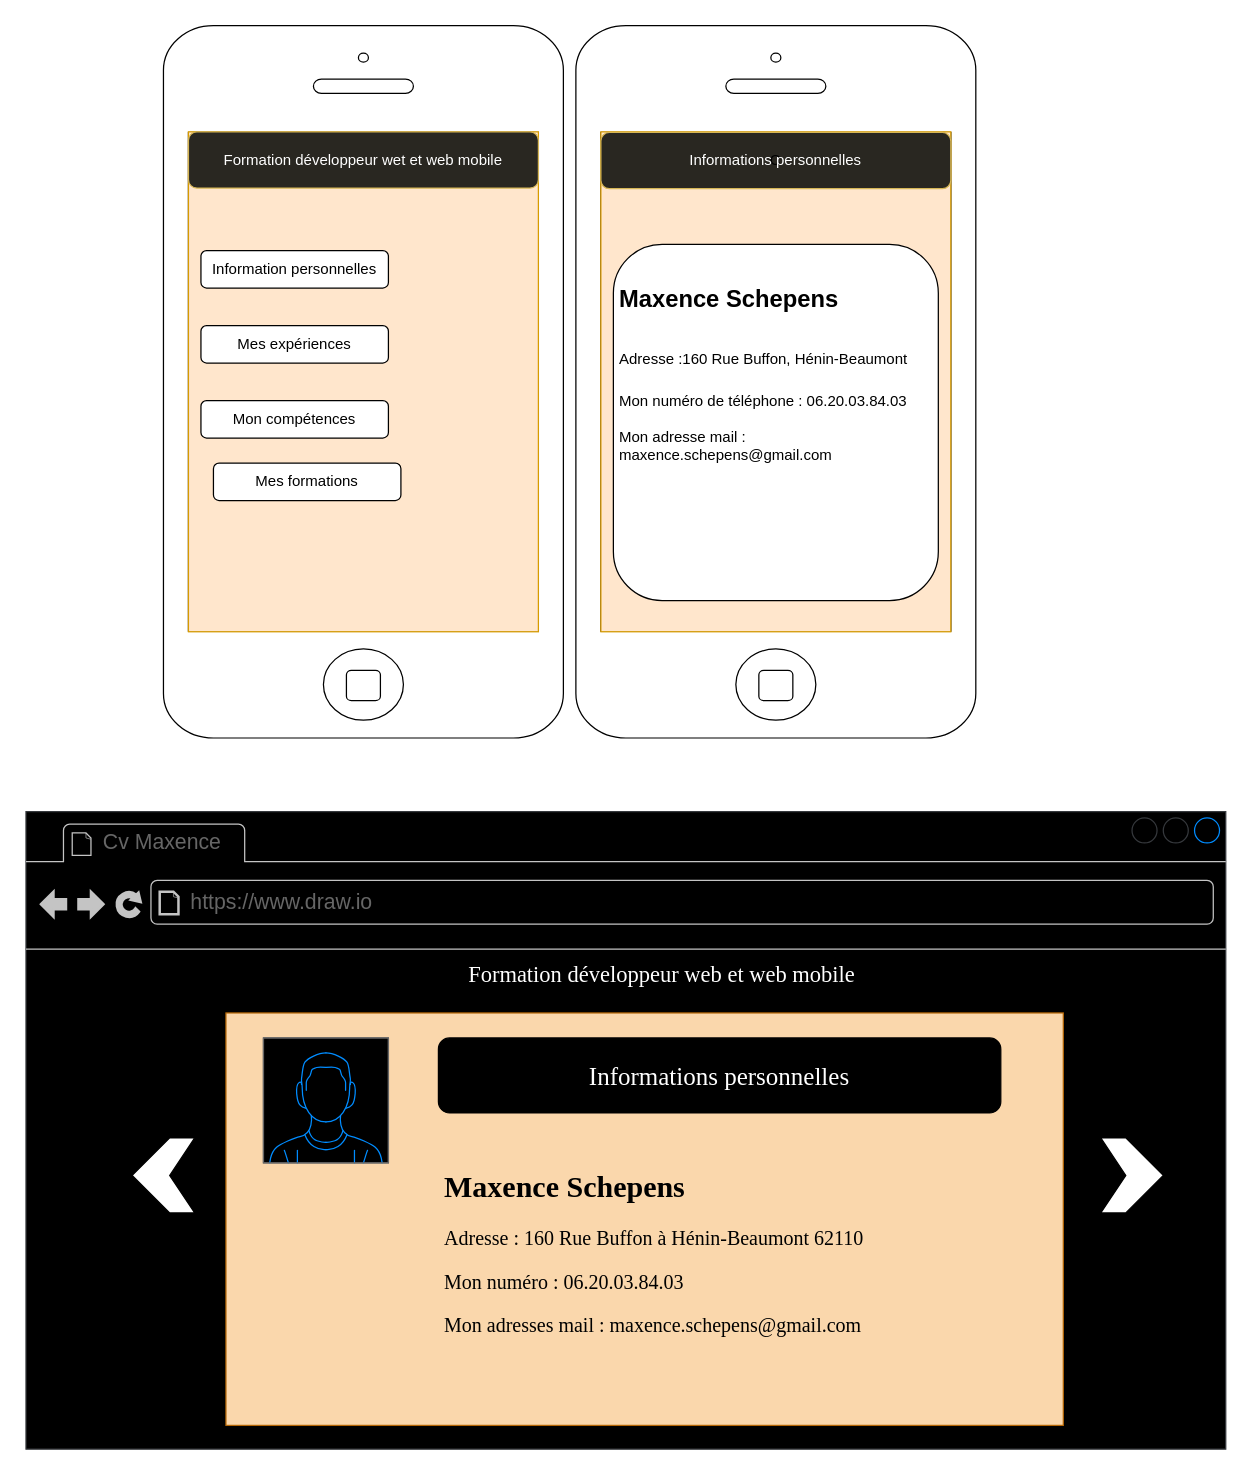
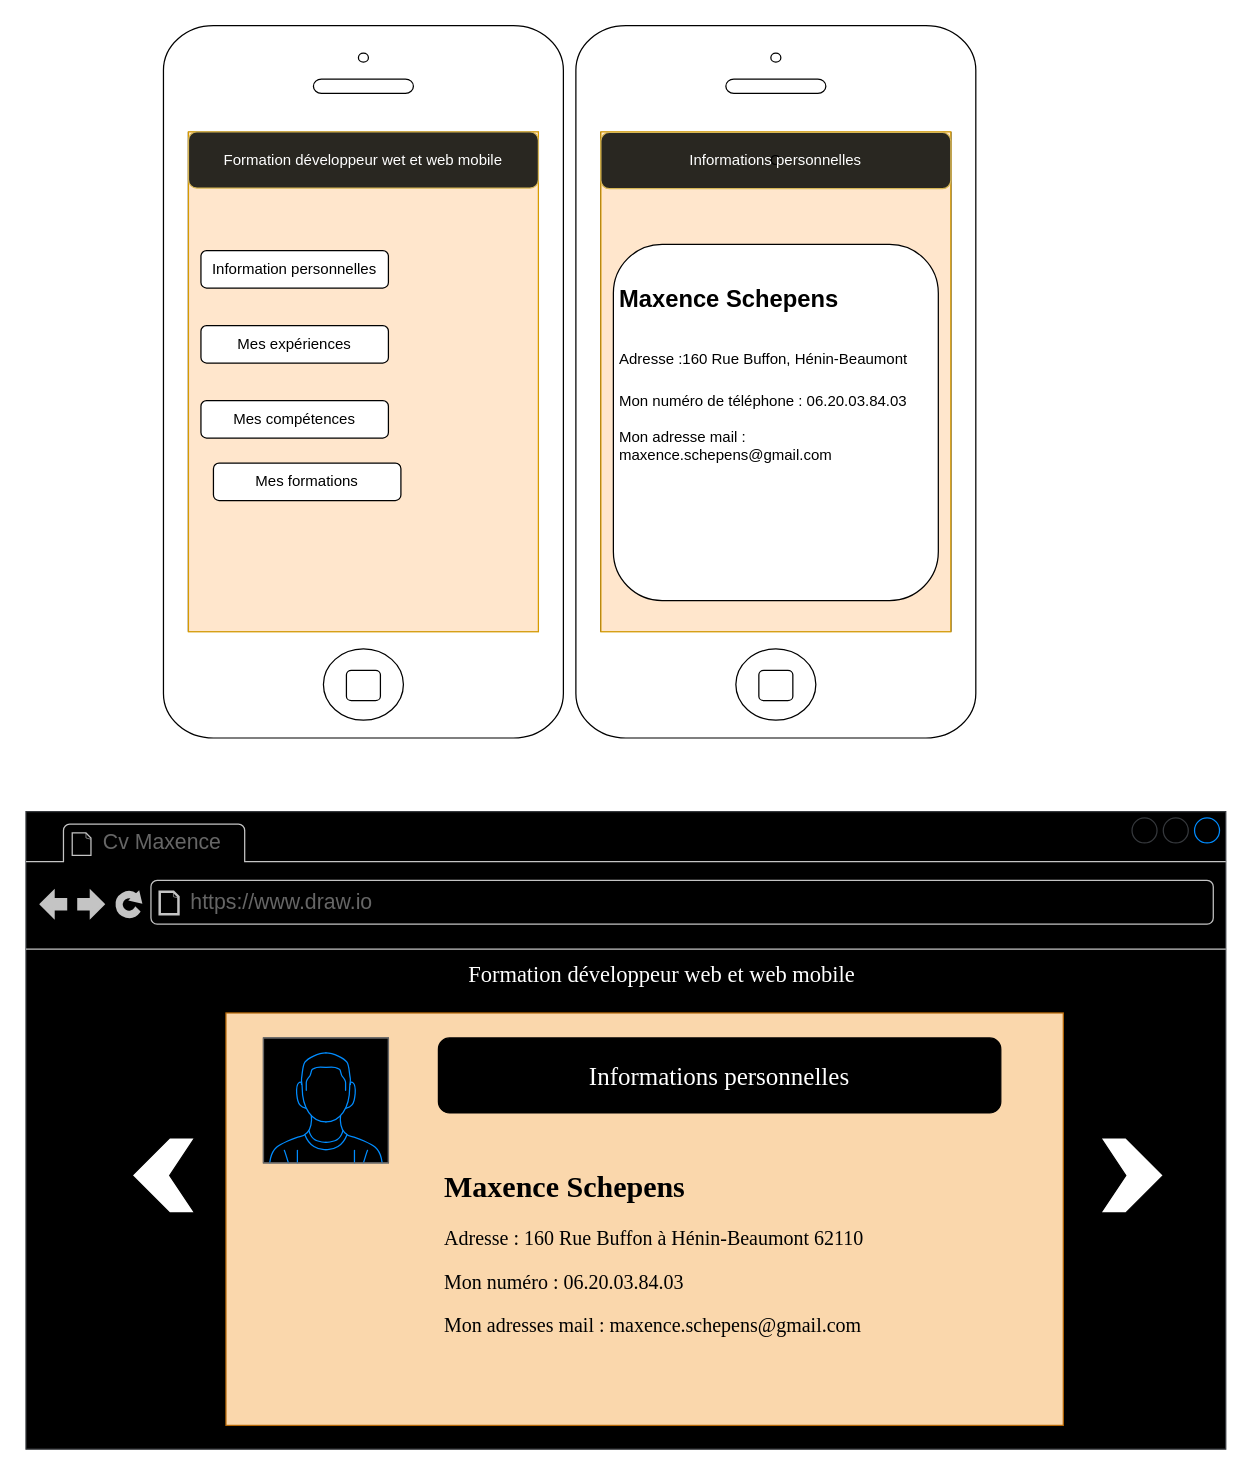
- <mxCell id="12" value="Mon compétences" style="text;html=1;strokeColor=none;fillColor=none;align=center;verticalAlign=middle;whiteSpace=wrap;rounded=0;" vertex="1" parent="1"><mxGeometry x="160" y="325" width="150" height="20" as="geometry" /></mxCell>
+ <mxCell id="12" value="Mes compétences" style="text;html=1;strokeColor=none;fillColor=none;align=center;verticalAlign=middle;whiteSpace=wrap;rounded=0;" vertex="1" parent="1"><mxGeometry x="160" y="325" width="150" height="20" as="geometry" /></mxCell>
